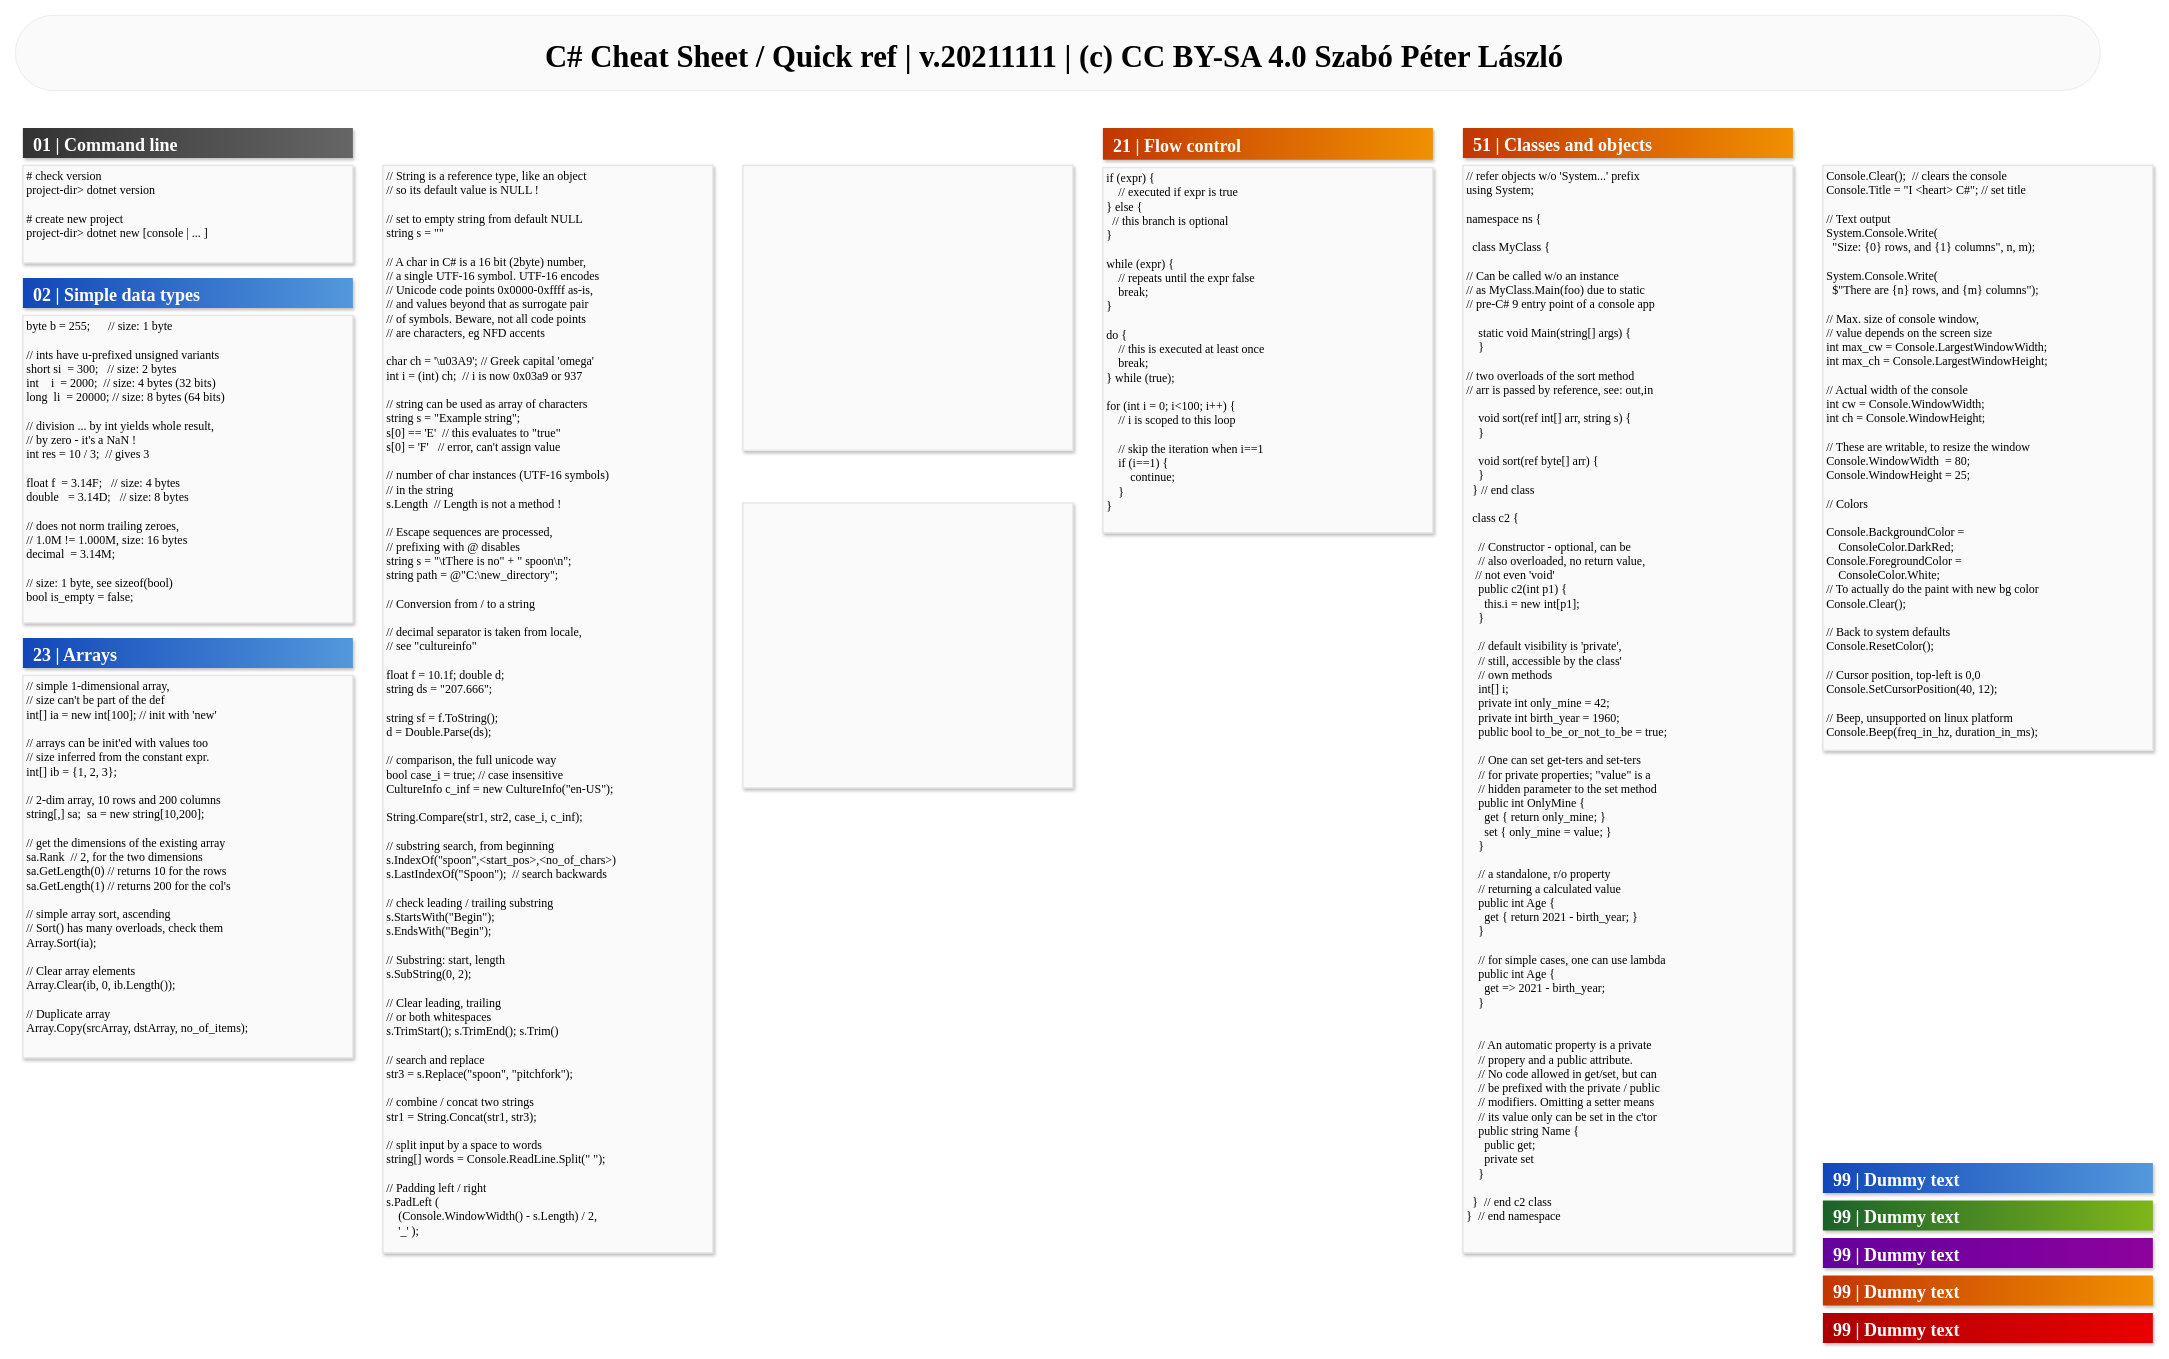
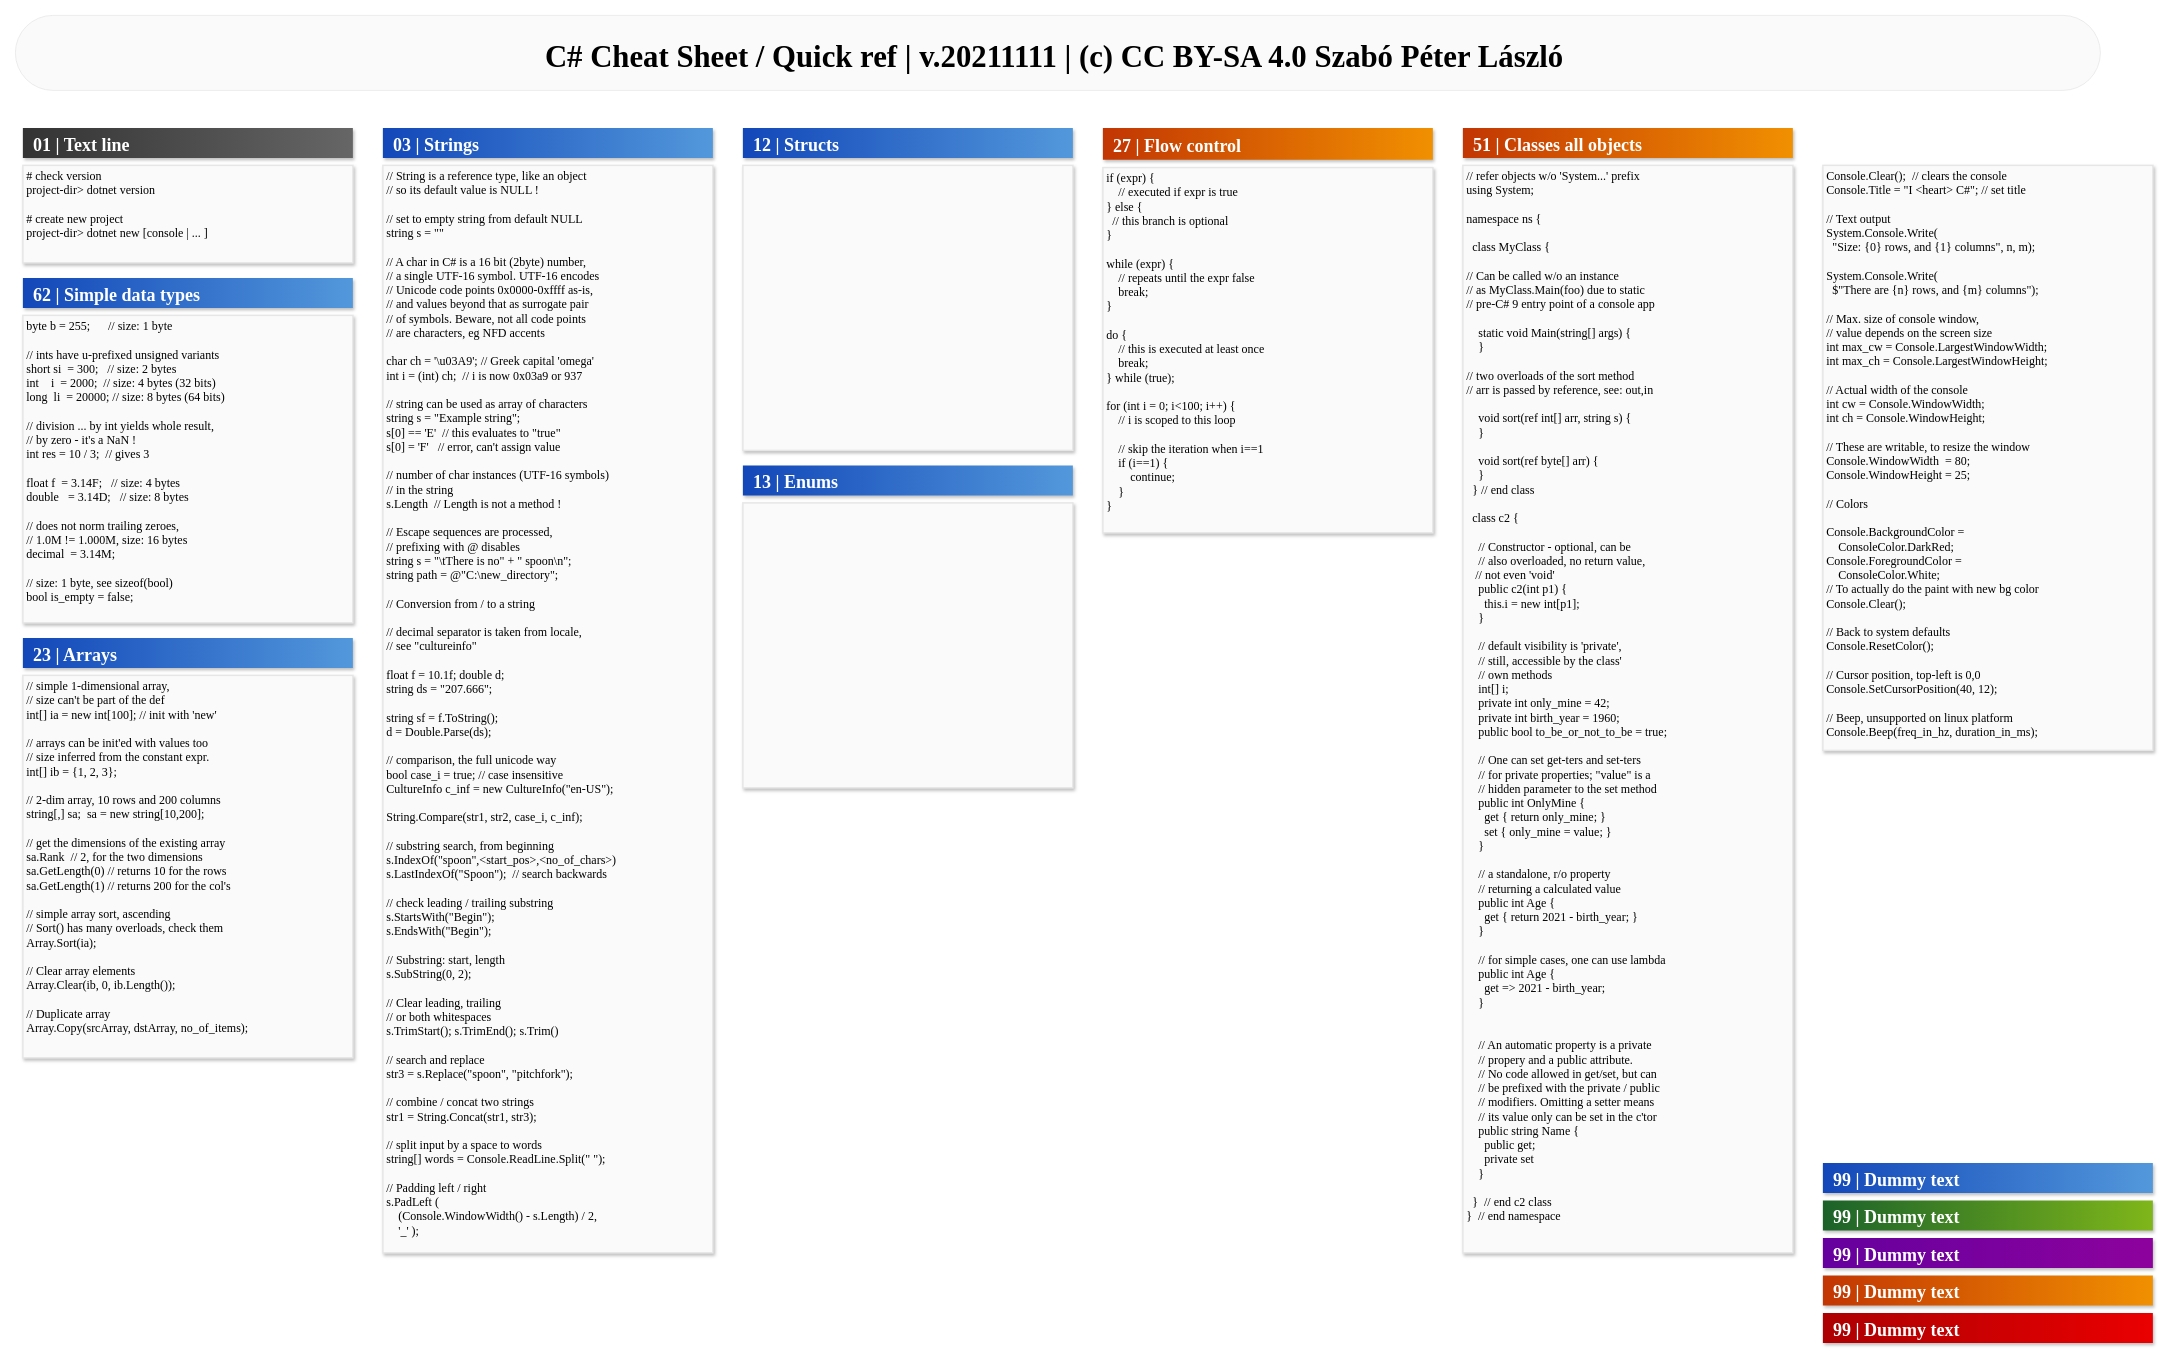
+ <mxCell id="17" value="  03 | Strings" style="shadow=1;dashed=0;align=left;verticalAlign=middle;shape=mxgraph.arrows2.arrow;dy=0;dx=0;notch=0;rounded=0;strokeColor=none;strokeWidth=1;fillColor=#5398DB;fontFamily=Verdana;fontSize=24;fontColor=#FFFFFF;gradientDirection=west;labelBorderColor=none;gradientColor=#1247B9;fontStyle=1" parent="16" vertex="1"><mxGeometry width="440" height="40" as="geometry" /></mxCell>
+ <mxCell id="23" value="  12 | Structs" style="shadow=1;dashed=0;align=left;verticalAlign=middle;shape=mxgraph.arrows2.arrow;dy=0;dx=0;notch=0;rounded=0;strokeColor=none;strokeWidth=1;fillColor=#5398DB;fontFamily=Verdana;fontSize=24;fontColor=#FFFFFF;gradientDirection=west;labelBorderColor=none;gradientColor=#1247B9;fontStyle=1" parent="22" vertex="1"><mxGeometry width="440" height="40" as="geometry" /></mxCell>
- <mxCell id="11" value="  01 | Command line" style="shadow=1;dashed=0;align=left;verticalAlign=middle;shape=mxgraph.arrows2.arrow;dy=0;dx=0;notch=0;rounded=0;strokeColor=none;strokeWidth=1;fillColor=#666666;fontFamily=Verdana;fontSize=24;fontColor=#FFFFFF;gradientDirection=west;spacingLeft=0;labelBorderColor=none;sketch=0;fontStyle=1;gradientColor=#333333;" parent="10" vertex="1"><mxGeometry width="440" height="40" as="geometry" /></mxCell>
+ <mxCell id="11" value="  01 | Text line" style="shadow=1;dashed=0;align=left;verticalAlign=middle;shape=mxgraph.arrows2.arrow;dy=0;dx=0;notch=0;rounded=0;strokeColor=none;strokeWidth=1;fillColor=#666666;fontFamily=Verdana;fontSize=24;fontColor=#FFFFFF;gradientDirection=west;spacingLeft=0;labelBorderColor=none;sketch=0;fontStyle=1;gradientColor=#333333;" parent="10" vertex="1"><mxGeometry width="440" height="40" as="geometry" /></mxCell>
- <mxCell id="3" value="  51 | Classes and objects" style="shadow=1;dashed=0;align=left;verticalAlign=middle;shape=mxgraph.arrows2.arrow;dy=0;dx=0;notch=0;rounded=0;strokeColor=none;strokeWidth=1;fillColor=#F19001;fontFamily=Verdana;fontSize=24;fontColor=#FFFFFF;gradientDirection=west;labelBorderColor=none;gradientColor=#C23603;fontStyle=1" parent="1" vertex="1"><mxGeometry x="1950" y="170" width="440" height="40" as="geometry" /></mxCell>
+ <mxCell id="3" value="  51 | Classes all objects" style="shadow=1;dashed=0;align=left;verticalAlign=middle;shape=mxgraph.arrows2.arrow;dy=0;dx=0;notch=0;rounded=0;strokeColor=none;strokeWidth=1;fillColor=#F19001;fontFamily=Verdana;fontSize=24;fontColor=#FFFFFF;gradientDirection=west;labelBorderColor=none;gradientColor=#C23603;fontStyle=1" parent="1" vertex="1"><mxGeometry x="1950" y="170" width="440" height="40" as="geometry" /></mxCell>
- <mxCell id="29" value="  21 | Flow control" style="shadow=1;dashed=0;align=left;verticalAlign=middle;shape=mxgraph.arrows2.arrow;dy=0;dx=0;notch=0;rounded=0;strokeColor=none;strokeWidth=1;fillColor=#F19001;fontFamily=Verdana;fontSize=24;fontColor=#FFFFFF;gradientDirection=west;labelBorderColor=none;gradientColor=#C23603;fontStyle=1" parent="28" vertex="1"><mxGeometry width="440" height="42.353" as="geometry" /></mxCell>
+ <mxCell id="29" value="  27 | Flow control" style="shadow=1;dashed=0;align=left;verticalAlign=middle;shape=mxgraph.arrows2.arrow;dy=0;dx=0;notch=0;rounded=0;strokeColor=none;strokeWidth=1;fillColor=#F19001;fontFamily=Verdana;fontSize=24;fontColor=#FFFFFF;gradientDirection=west;labelBorderColor=none;gradientColor=#C23603;fontStyle=1" parent="28" vertex="1"><mxGeometry width="440" height="42.353" as="geometry" /></mxCell>
- <mxCell id="14" value="  02 | Simple data types" style="shadow=1;dashed=0;align=left;verticalAlign=middle;shape=mxgraph.arrows2.arrow;dy=0;dx=0;notch=0;rounded=0;strokeColor=none;strokeWidth=1;fillColor=#5398DB;fontFamily=Verdana;fontSize=24;fontColor=#FFFFFF;gradientDirection=west;labelBorderColor=none;gradientColor=#1247B9;fontStyle=1" parent="13" vertex="1"><mxGeometry width="440" height="40" as="geometry" /></mxCell>
+ <mxCell id="14" value="  62 | Simple data types" style="shadow=1;dashed=0;align=left;verticalAlign=middle;shape=mxgraph.arrows2.arrow;dy=0;dx=0;notch=0;rounded=0;strokeColor=none;strokeWidth=1;fillColor=#5398DB;fontFamily=Verdana;fontSize=24;fontColor=#FFFFFF;gradientDirection=west;labelBorderColor=none;gradientColor=#1247B9;fontStyle=1" parent="13" vertex="1"><mxGeometry width="440" height="40" as="geometry" /></mxCell>
+ <mxCell id="26" value="  13 | Enums" style="shadow=1;dashed=0;align=left;verticalAlign=middle;shape=mxgraph.arrows2.arrow;dy=0;dx=0;notch=0;rounded=0;strokeColor=none;strokeWidth=1;fillColor=#5398DB;fontFamily=Verdana;fontSize=24;fontColor=#FFFFFF;gradientDirection=west;labelBorderColor=none;gradientColor=#1247B9;fontStyle=1" parent="25" vertex="1"><mxGeometry width="440" height="40" as="geometry" /></mxCell>
